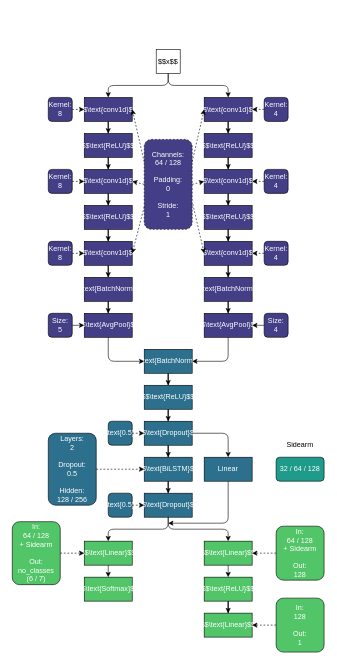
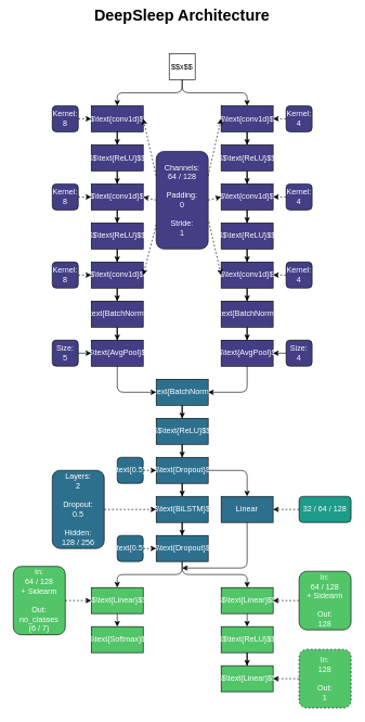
+ <mxCell id="89" value="DeepSleep Architecture" style="text;html=1;strokeColor=none;fillColor=none;spacing=5;spacingTop=-20;whiteSpace=wrap;overflow=hidden;rounded=0;labelBackgroundColor=none;fontSize=24;fontStyle=1" parent="1" vertex="1"><mxGeometry x="140" y="20" width="280" height="22" as="geometry" /></mxCell>
- <mxCell id="56" value="Channels:&lt;br&gt;64 / 128&lt;br&gt;&lt;br&gt;Padding:&lt;br&gt;0&lt;br&gt;&lt;br&gt;Stride:&lt;br&gt;1" style="rounded=1;whiteSpace=wrap;html=1;fillColor=#433E85;fontColor=#FFFFFF;gradientColor=none;dashed=1;" parent="1" vertex="1"><mxGeometry x="240" y="232" width="80" height="150" as="geometry" /></mxCell>
+ <mxCell id="56" value="Channels:&lt;br&gt;64 / 128&lt;br&gt;&lt;br&gt;Padding:&lt;br&gt;0&lt;br&gt;&lt;br&gt;Stride:&lt;br&gt;1" style="rounded=1;whiteSpace=wrap;html=1;fillColor=#433E85;fontColor=#FFFFFF;gradientColor=none;" parent="1" vertex="1"><mxGeometry x="240" y="232" width="80" height="150" as="geometry" /></mxCell>
- <mxCell id="76" value="Sidearm" style="text;html=1;strokeColor=none;fillColor=none;align=center;verticalAlign=middle;whiteSpace=wrap;rounded=0;fontColor=#000000;" parent="1" vertex="1"><mxGeometry x="480" y="732" width="40" height="20" as="geometry" /></mxCell>
+ <mxCell id="55" value="" style="endArrow=classic;html=1;dashed=1;fontColor=#FFFFFF;entryX=1;entryY=0.5;entryDx=0;entryDy=0;exitX=0;exitY=0.5;exitDx=0;exitDy=0;" parent="1" source="54" target="38" edge="1"><mxGeometry width="50" height="50" relative="1" as="geometry"><mxPoint x="520" y="752" as="sourcePoint" /><mxPoint x="570" y="702" as="targetPoint" /></mxGeometry></mxCell>
- <mxCell id="85" value="&lt;span style=&quot;white-space: normal&quot;&gt;In:&lt;br&gt;128&lt;br&gt;&lt;br&gt;Out:&lt;br&gt;1&lt;br&gt;&lt;/span&gt;" style="rounded=1;whiteSpace=wrap;html=1;fillColor=#52C569;fontColor=#FFFFFF;" parent="1" vertex="1"><mxGeometry x="460" y="997" width="80" height="90" as="geometry" /></mxCell>
+ <mxCell id="85" value="&lt;span style=&quot;white-space: normal&quot;&gt;In:&lt;br&gt;128&lt;br&gt;&lt;br&gt;Out:&lt;br&gt;1&lt;br&gt;&lt;/span&gt;" style="rounded=1;whiteSpace=wrap;html=1;fillColor=#52C569;fontColor=#FFFFFF;dashed=1;" parent="1" vertex="1"><mxGeometry x="460" y="997" width="80" height="90" as="geometry" /></mxCell>
